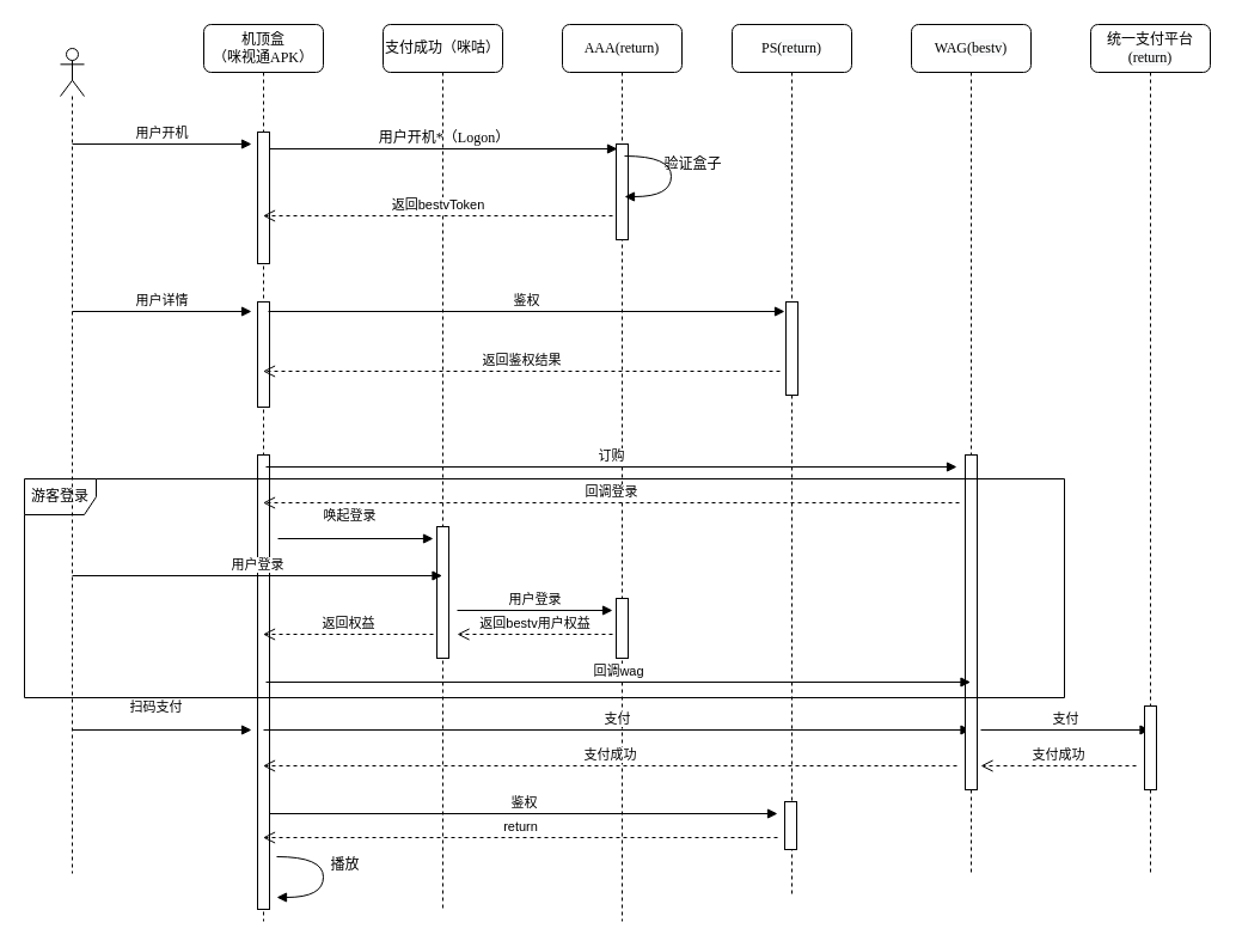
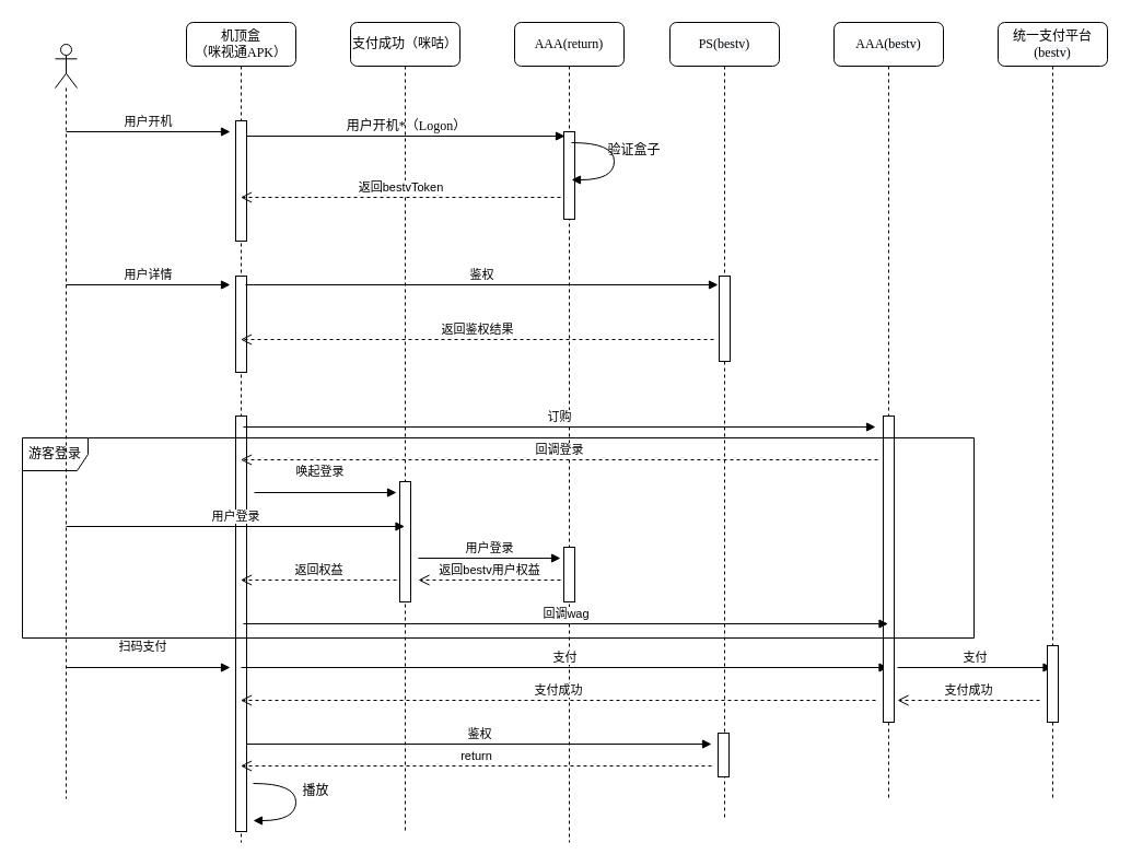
- <mxCell id="18" value="PS(&lt;span style=&quot;display: inline ; float: none ; background-color: rgb(248 , 249 , 250) ; color: rgb(0 , 0 , 0) ; font-family: &amp;#34;verdana&amp;#34; ; font-size: 12px ; font-style: normal ; font-variant: normal ; font-weight: normal ; letter-spacing: normal ; line-height: 1.2 ; overflow-wrap: normal ; text-align: center ; text-decoration: none ; text-indent: 0px ; text-transform: none ; white-space: normal ; word-spacing: 0px&quot;&gt;return&lt;/span&gt;)" parent="1" vertex="1" style="shape=umlLifeline;perimeter=lifelinePerimeter;whiteSpace=wrap;html=1;container=1;collapsible=0;recursiveResize=0;outlineConnect=0;rounded=1;shadow=0;comic=0;labelBackgroundColor=none;strokeWidth=1;fontFamily=Verdana;fontSize=12;align=center;"><mxGeometry as="geometry" height="730" width="100" y="20" x="612" /></mxCell>
+ <mxCell id="18" value="PS(&lt;span style=&quot;display: inline ; float: none ; background-color: rgb(248 , 249 , 250) ; color: rgb(0 , 0 , 0) ; font-family: &amp;#34;verdana&amp;#34; ; font-size: 12px ; font-style: normal ; font-variant: normal ; font-weight: normal ; letter-spacing: normal ; line-height: 1.2 ; overflow-wrap: normal ; text-align: center ; text-decoration: none ; text-indent: 0px ; text-transform: none ; white-space: normal ; word-spacing: 0px&quot;&gt;bestv&lt;/span&gt;)" parent="1" vertex="1" style="shape=umlLifeline;perimeter=lifelinePerimeter;whiteSpace=wrap;html=1;container=1;collapsible=0;recursiveResize=0;outlineConnect=0;rounded=1;shadow=0;comic=0;labelBackgroundColor=none;strokeWidth=1;fontFamily=Verdana;fontSize=12;align=center;"><mxGeometry as="geometry" height="730" width="100" y="20" x="612" /></mxCell>
- <mxCell id="21" value="WAG(&lt;span style=&quot;display: inline ; float: none ; background-color: rgb(248 , 249 , 250) ; color: rgb(0 , 0 , 0) ; font-family: &amp;#34;verdana&amp;#34; ; font-size: 12px ; font-style: normal ; font-variant: normal ; font-weight: normal ; letter-spacing: normal ; line-height: 1.2 ; overflow-wrap: normal ; text-align: center ; text-decoration: none ; text-indent: 0px ; text-transform: none ; white-space: normal ; word-spacing: 0px&quot;&gt;bestv&lt;/span&gt;)" parent="1" vertex="1" style="shape=umlLifeline;perimeter=lifelinePerimeter;whiteSpace=wrap;html=1;container=1;collapsible=0;recursiveResize=0;outlineConnect=0;rounded=1;shadow=0;comic=0;labelBackgroundColor=none;strokeWidth=1;fontFamily=Verdana;fontSize=12;align=center;"><mxGeometry as="geometry" height="710" width="100" y="20" x="762" /></mxCell>
+ <mxCell id="21" value="AAA(&lt;span style=&quot;display: inline ; float: none ; background-color: rgb(248 , 249 , 250) ; color: rgb(0 , 0 , 0) ; font-family: &amp;#34;verdana&amp;#34; ; font-size: 12px ; font-style: normal ; font-variant: normal ; font-weight: normal ; letter-spacing: normal ; line-height: 1.2 ; overflow-wrap: normal ; text-align: center ; text-decoration: none ; text-indent: 0px ; text-transform: none ; white-space: normal ; word-spacing: 0px&quot;&gt;bestv&lt;/span&gt;)" parent="1" vertex="1" style="shape=umlLifeline;perimeter=lifelinePerimeter;whiteSpace=wrap;html=1;container=1;collapsible=0;recursiveResize=0;outlineConnect=0;rounded=1;shadow=0;comic=0;labelBackgroundColor=none;strokeWidth=1;fontFamily=Verdana;fontSize=12;align=center;"><mxGeometry as="geometry" height="710" width="100" y="20" x="762" /></mxCell>
- <mxCell id="24" value="统一支付平台&lt;br&gt;(&lt;span style=&quot;display: inline ; float: none ; background-color: rgb(248 , 249 , 250) ; color: rgb(0 , 0 , 0) ; font-family: &amp;#34;verdana&amp;#34; ; font-size: 12px ; font-style: normal ; font-variant: normal ; font-weight: normal ; letter-spacing: normal ; line-height: 1.2 ; overflow-wrap: normal ; text-align: center ; text-decoration: none ; text-indent: 0px ; text-transform: none ; white-space: normal ; word-spacing: 0px&quot;&gt;return&lt;/span&gt;)" parent="1" vertex="1" style="shape=umlLifeline;perimeter=lifelinePerimeter;whiteSpace=wrap;html=1;container=1;collapsible=0;recursiveResize=0;outlineConnect=0;rounded=1;shadow=0;comic=0;labelBackgroundColor=none;strokeWidth=1;fontFamily=Verdana;fontSize=12;align=center;"><mxGeometry as="geometry" height="710" width="100" y="20" x="912" /></mxCell>
+ <mxCell id="24" value="统一支付平台&lt;br&gt;(&lt;span style=&quot;display: inline ; float: none ; background-color: rgb(248 , 249 , 250) ; color: rgb(0 , 0 , 0) ; font-family: &amp;#34;verdana&amp;#34; ; font-size: 12px ; font-style: normal ; font-variant: normal ; font-weight: normal ; letter-spacing: normal ; line-height: 1.2 ; overflow-wrap: normal ; text-align: center ; text-decoration: none ; text-indent: 0px ; text-transform: none ; white-space: normal ; word-spacing: 0px&quot;&gt;bestv&lt;/span&gt;)" parent="1" vertex="1" style="shape=umlLifeline;perimeter=lifelinePerimeter;whiteSpace=wrap;html=1;container=1;collapsible=0;recursiveResize=0;outlineConnect=0;rounded=1;shadow=0;comic=0;labelBackgroundColor=none;strokeWidth=1;fontFamily=Verdana;fontSize=12;align=center;"><mxGeometry as="geometry" height="710" width="100" y="20" x="912" /></mxCell>
